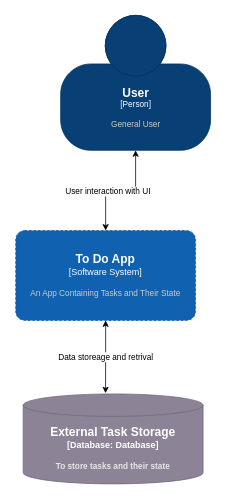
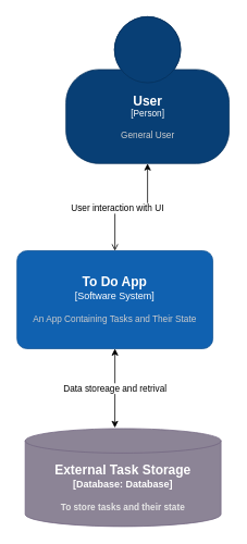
- <mxCell id="2" value="" style="edgeStyle=orthogonalEdgeStyle;rounded=0;orthogonalLoop=1;jettySize=auto;html=1;metaEdit=0;fontStyle=0;startArrow=classic;startFill=1;" parent="1" source="4" target="6" edge="1"><mxGeometry relative="1" as="geometry" /></mxCell>
+ <mxCell id="2" value="" style="edgeStyle=orthogonalEdgeStyle;rounded=0;orthogonalLoop=1;jettySize=auto;html=1;metaEdit=0;fontStyle=0;startArrow=classic;startFill=1;endArrow=open;" parent="1" source="4" target="6" edge="1"><mxGeometry relative="1" as="geometry" /></mxCell>
- <mxCell id="6" value="&lt;font style=&quot;font-size: 16px&quot;&gt;&lt;b&gt;To Do App&lt;/b&gt;&lt;/font&gt;&lt;div&gt;[Software System]&lt;/div&gt;&lt;br&gt;&lt;div&gt;&lt;font style=&quot;font-size: 11px&quot;&gt;&lt;font color=&quot;#cccccc&quot;&gt;An App Containing Tasks and Their State&lt;/font&gt;&lt;/div&gt;" style="rounded=1;whiteSpace=wrap;html=1;labelBackgroundColor=none;fillColor=#1061B0;fontColor=#ffffff;align=center;arcSize=10;strokeColor=#0D5091;metaEdit=1;resizable=0;points=[[0.25,0,0],[0.5,0,0],[0.75,0,0],[1,0.25,0],[1,0.5,0],[1,0.75,0],[0.75,1,0],[0.5,1,0],[0.25,1,0],[0,0.75,0],[0,0.5,0],[0,0.25,0]];dashed=1;" parent="1" vertex="1"><mxGeometry x="20" y="307" width="240" height="120" as="geometry" /></mxCell>
+ <mxCell id="6" value="&lt;font style=&quot;font-size: 16px&quot;&gt;&lt;b&gt;To Do App&lt;/b&gt;&lt;/font&gt;&lt;div&gt;[Software System]&lt;/div&gt;&lt;br&gt;&lt;div&gt;&lt;font style=&quot;font-size: 11px&quot;&gt;&lt;font color=&quot;#cccccc&quot;&gt;An App Containing Tasks and Their State&lt;/font&gt;&lt;/div&gt;" style="rounded=1;whiteSpace=wrap;html=1;labelBackgroundColor=none;fillColor=#1061B0;fontColor=#ffffff;align=center;arcSize=10;strokeColor=#0D5091;metaEdit=1;resizable=0;points=[[0.25,0,0],[0.5,0,0],[0.75,0,0],[1,0.25,0],[1,0.5,0],[1,0.75,0],[0.75,1,0],[0.5,1,0],[0.25,1,0],[0,0.75,0],[0,0.5,0],[0,0.25,0]];" parent="1" vertex="1"><mxGeometry x="20" y="307" width="240" height="120" as="geometry" /></mxCell>
